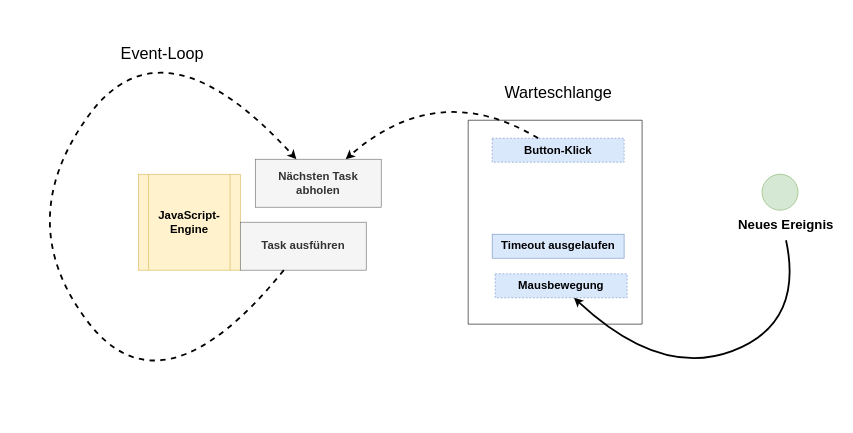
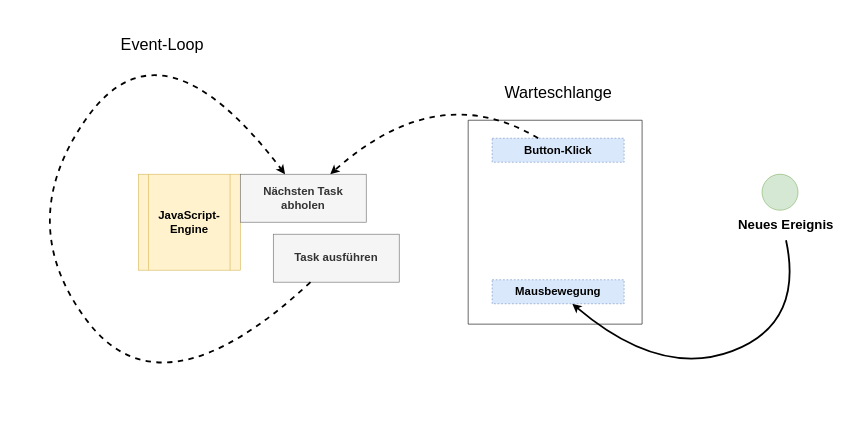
- <mxCell id="15" value="&lt;font style=&quot;font-size: 27px;&quot;&gt;Event-Loop&lt;/font&gt;" style="text;html=1;align=center;verticalAlign=middle;whiteSpace=wrap;rounded=0;" vertex="1" parent="1"><mxGeometry x="150" y="75" width="240" height="30" as="geometry" /></mxCell>
+ <mxCell id="15" value="&lt;font style=&quot;font-size: 27px;&quot;&gt;Event-Loop&lt;/font&gt;" style="text;html=1;align=center;verticalAlign=middle;whiteSpace=wrap;rounded=0;" vertex="1" parent="1"><mxGeometry x="150" y="60" width="240" height="30" as="geometry" /></mxCell>
- <mxCell id="12" value="&lt;b&gt;&lt;font style=&quot;font-size: 19px;&quot;&gt;Nächsten Task abholen&lt;/font&gt;&lt;/b&gt;" style="rounded=0;whiteSpace=wrap;html=1;fillColor=#f5f5f5;fontColor=#333333;strokeColor=#666666;" vertex="1" parent="1"><mxGeometry x="425" y="265" width="210" height="80" as="geometry" /></mxCell>
+ <mxCell id="12" value="&lt;b&gt;&lt;font style=&quot;font-size: 19px;&quot;&gt;Nächsten Task abholen&lt;/font&gt;&lt;/b&gt;" style="rounded=0;whiteSpace=wrap;html=1;fillColor=#f5f5f5;fontColor=#333333;strokeColor=#666666;" vertex="1" parent="1"><mxGeometry x="400" y="290" width="210" height="80" as="geometry" /></mxCell>
- <mxCell id="13" value="&lt;b&gt;&lt;font style=&quot;font-size: 19px;&quot;&gt;Task ausführen&lt;/font&gt;&lt;/b&gt;" style="rounded=0;whiteSpace=wrap;html=1;fillColor=#f5f5f5;fontColor=#333333;strokeColor=#666666;" vertex="1" parent="1"><mxGeometry x="400" y="370" width="210" height="80" as="geometry" /></mxCell>
+ <mxCell id="13" value="&lt;b&gt;&lt;font style=&quot;font-size: 19px;&quot;&gt;Task ausführen&lt;/font&gt;&lt;/b&gt;" style="rounded=0;whiteSpace=wrap;html=1;fillColor=#f5f5f5;fontColor=#333333;strokeColor=#666666;" vertex="1" parent="1"><mxGeometry x="455" y="390" width="210" height="80" as="geometry" /></mxCell>
- <mxCell id="3" value="&lt;font style=&quot;font-size: 19px;&quot;&gt;&lt;b&gt;Timeout ausgelaufen&lt;/b&gt;&lt;/font&gt;" style="rounded=0;whiteSpace=wrap;html=1;fillColor=#dae8fc;strokeColor=#6c8ebf;" vertex="1" parent="1"><mxGeometry x="820" y="390" width="220" height="40" as="geometry" /></mxCell>
- <mxCell id="5" value="&lt;font style=&quot;font-size: 19px;&quot;&gt;&lt;b&gt;Mausbewegung&lt;/b&gt;&lt;/font&gt;" style="rounded=0;whiteSpace=wrap;html=1;fillColor=#dae8fc;strokeColor=#6c8ebf;dashed=1;" vertex="1" parent="4"><mxGeometry x="45" y="256" width="220" height="40" as="geometry" /></mxCell>
+ <mxCell id="5" value="&lt;font style=&quot;font-size: 19px;&quot;&gt;&lt;b&gt;Mausbewegung&lt;/b&gt;&lt;/font&gt;" style="rounded=0;whiteSpace=wrap;html=1;fillColor=#dae8fc;strokeColor=#6c8ebf;dashed=1;" vertex="1" parent="4"><mxGeometry x="40" y="266" width="220" height="40" as="geometry" /></mxCell>
